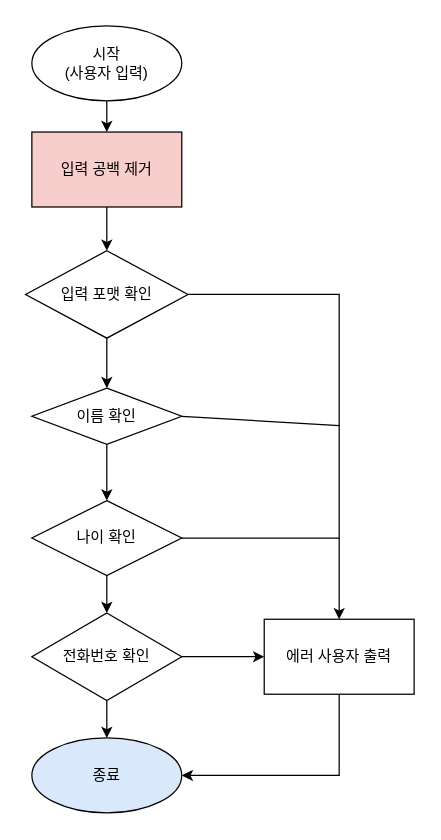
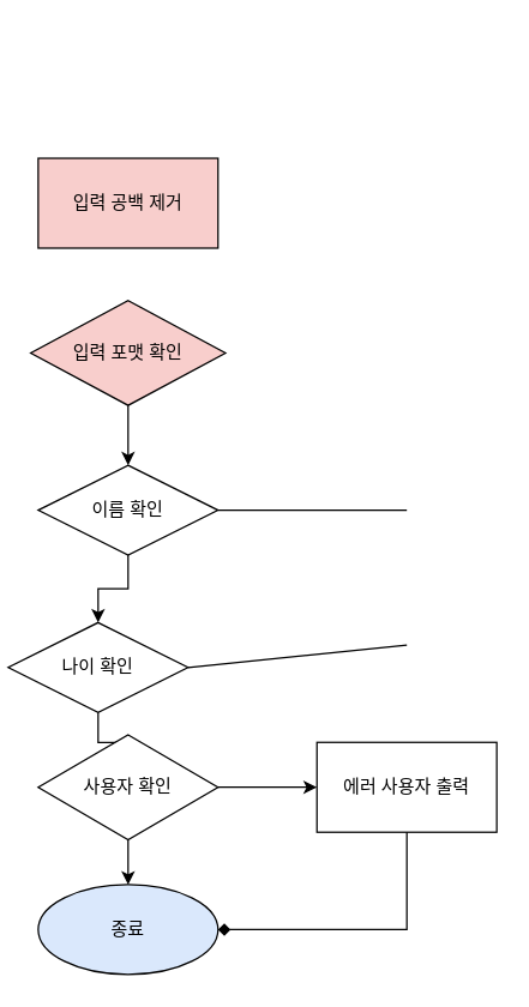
- <mxCell id="6" value="시작&lt;br&gt;(사용자 입력)" style="ellipse;whiteSpace=wrap;html=1;flipV=1;" parent="1" vertex="1"><mxGeometry x="25" y="20" width="120" height="60" as="geometry" /></mxCell>
- <mxCell id="5" value="" style="edgeStyle=orthogonalEdgeStyle;rounded=0;orthogonalLoop=1;jettySize=auto;html=1;" edge="1" parent="1" source="6" target="8"><mxGeometry relative="1" as="geometry" /></mxCell>
- <mxCell id="7" value="" style="edgeStyle=orthogonalEdgeStyle;rounded=0;orthogonalLoop=1;jettySize=auto;html=1;" edge="1" parent="1" source="8" target="3"><mxGeometry relative="1" as="geometry" /></mxCell>
- <mxCell id="3" value="입력 포맷 확인" style="rhombus;whiteSpace=wrap;html=1;" parent="1" vertex="1"><mxGeometry x="20" y="200" width="130" height="70" as="geometry" /></mxCell>
+ <mxCell id="3" value="입력 포맷 확인" style="rhombus;whiteSpace=wrap;html=1;fillColor=#f8cecc;" parent="1" vertex="1"><mxGeometry x="20" y="200" width="130" height="70" as="geometry" /></mxCell>
- <mxCell id="4" value="" style="endArrow=classic;html=1;rounded=0;exitX=1;exitY=0.5;exitDx=0;exitDy=0;" parent="1" edge="1" target="16" source="3"><mxGeometry width="50" height="50" relative="1" as="geometry"><mxPoint x="131" y="239.5" as="sourcePoint" /><mxPoint x="271" y="540" as="targetPoint" /><Array as="points"><mxPoint x="271" y="235" /></Array></mxGeometry></mxCell>
- <mxCell id="10" value="이름 확인" style="rhombus;whiteSpace=wrap;html=1;" parent="1" vertex="1"><mxGeometry x="25" y="310" width="120" height="45" as="geometry" /></mxCell>
+ <mxCell id="10" value="이름 확인" style="rhombus;whiteSpace=wrap;html=1;" parent="1" vertex="1"><mxGeometry x="25" y="310" width="120" height="60" as="geometry" /></mxCell>
- <mxCell id="12" value="나이 확인" style="rhombus;whiteSpace=wrap;html=1;" parent="1" vertex="1"><mxGeometry x="25" y="400" width="120" height="60" as="geometry" /></mxCell>
+ <mxCell id="12" value="나이 확인" style="rhombus;whiteSpace=wrap;html=1;" parent="1" vertex="1"><mxGeometry x="5" y="415" width="120" height="60" as="geometry" /></mxCell>
- <mxCell id="15" value="전화번호 확인" style="rhombus;whiteSpace=wrap;html=1;" parent="1" vertex="1"><mxGeometry x="25" y="490" width="120" height="70" as="geometry" /></mxCell>
+ <mxCell id="15" value="사용자 확인" style="rhombus;whiteSpace=wrap;html=1;" parent="1" vertex="1"><mxGeometry x="25" y="490" width="120" height="70" as="geometry" /></mxCell>
- <mxCell id="17" value="" style="endArrow=classic;html=1;rounded=0;exitX=0.5;exitY=1;exitDx=0;exitDy=0;entryX=1;entryY=0.5;entryDx=0;entryDy=0;entryPerimeter=0;" edge="1" parent="1" source="16" target="18"><mxGeometry width="50" height="50" relative="1" as="geometry"><mxPoint x="271" y="640" as="sourcePoint" /><mxPoint x="151" y="700" as="targetPoint" /><Array as="points"><mxPoint x="271" y="620" /></Array></mxGeometry></mxCell>
+ <mxCell id="17" value="" style="endArrow=diamond;html=1;rounded=0;exitX=0.5;exitY=1;exitDx=0;exitDy=0;entryX=1;entryY=0.5;entryDx=0;entryDy=0;entryPerimeter=0;" edge="1" parent="1" source="16" target="18"><mxGeometry width="50" height="50" relative="1" as="geometry"><mxPoint x="271" y="640" as="sourcePoint" /><mxPoint x="151" y="700" as="targetPoint" /><Array as="points"><mxPoint x="271" y="620" /></Array></mxGeometry></mxCell>
